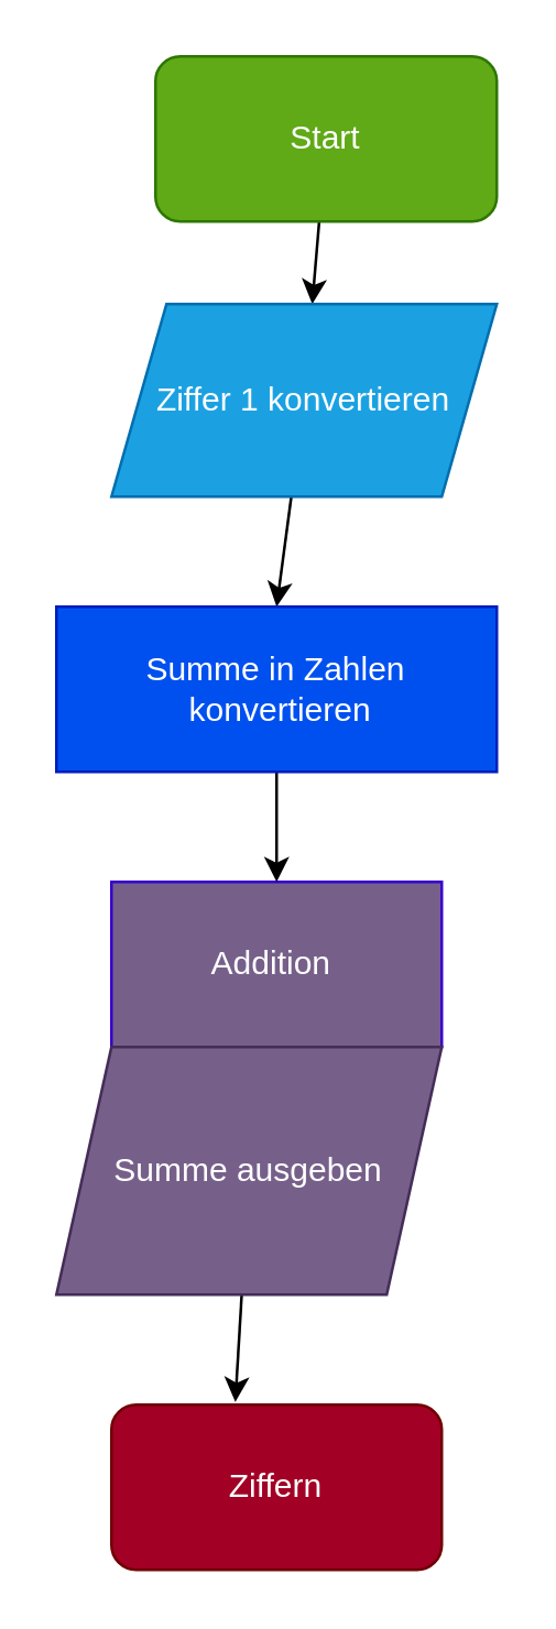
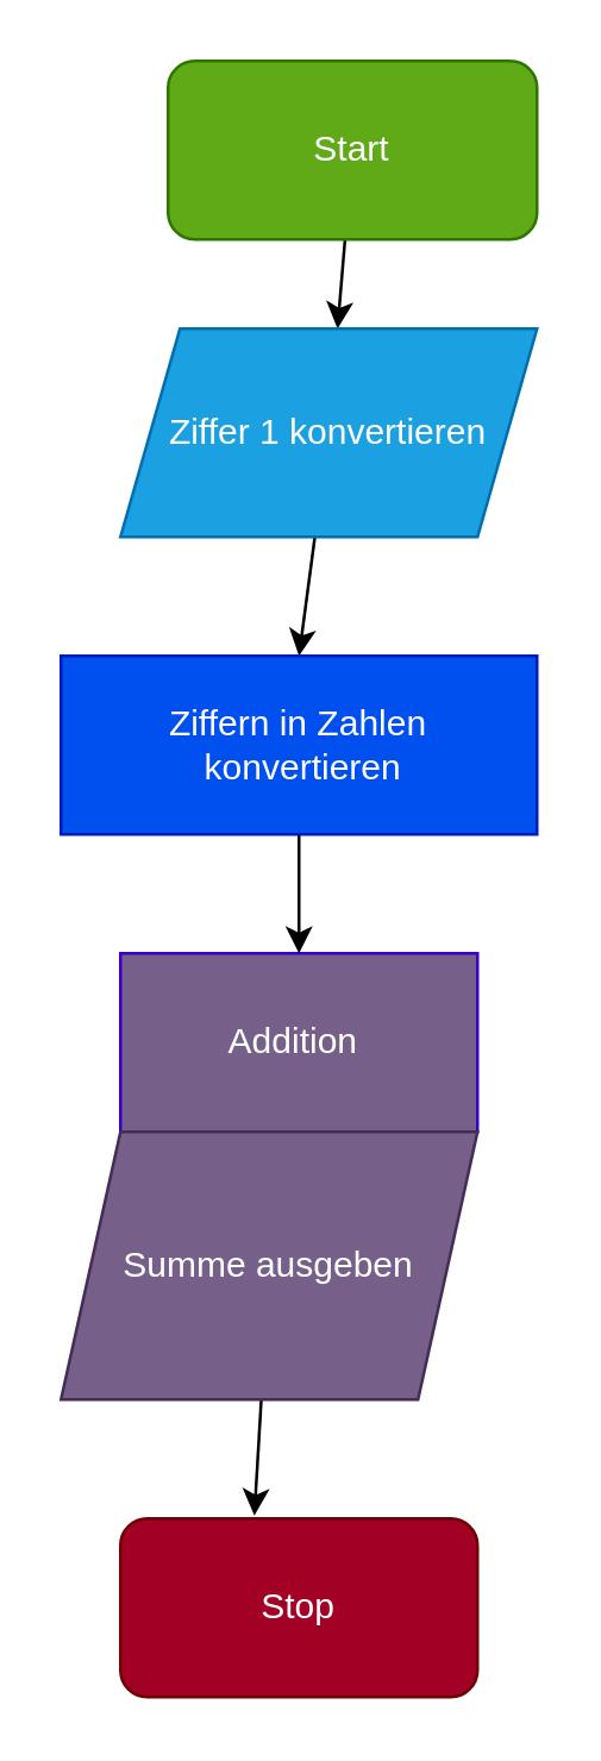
- <mxCell id="11" value="Summe in Zahlen&lt;br&gt;&amp;nbsp;konvertieren" style="rounded=0;whiteSpace=wrap;html=1;fillColor=#0050ef;fontColor=#ffffff;strokeColor=#001DBC;" vertex="1" parent="1"><mxGeometry x="20" y="220" width="160" height="60" as="geometry" /></mxCell>
+ <mxCell id="11" value="Ziffern in Zahlen&lt;br&gt;&amp;nbsp;konvertieren" style="rounded=0;whiteSpace=wrap;html=1;fillColor=#0050ef;fontColor=#ffffff;strokeColor=#001DBC;" vertex="1" parent="1"><mxGeometry x="20" y="220" width="160" height="60" as="geometry" /></mxCell>
- <mxCell id="4" value="Ziffern" style="rounded=1;whiteSpace=wrap;html=1;fillColor=#a20025;fontColor=#ffffff;strokeColor=#6F0000;" vertex="1" parent="1"><mxGeometry x="40" y="510" width="120" height="60" as="geometry" /></mxCell>
+ <mxCell id="4" value="Stop" style="rounded=1;whiteSpace=wrap;html=1;fillColor=#a20025;fontColor=#ffffff;strokeColor=#6F0000;" vertex="1" parent="1"><mxGeometry x="40" y="510" width="120" height="60" as="geometry" /></mxCell>
